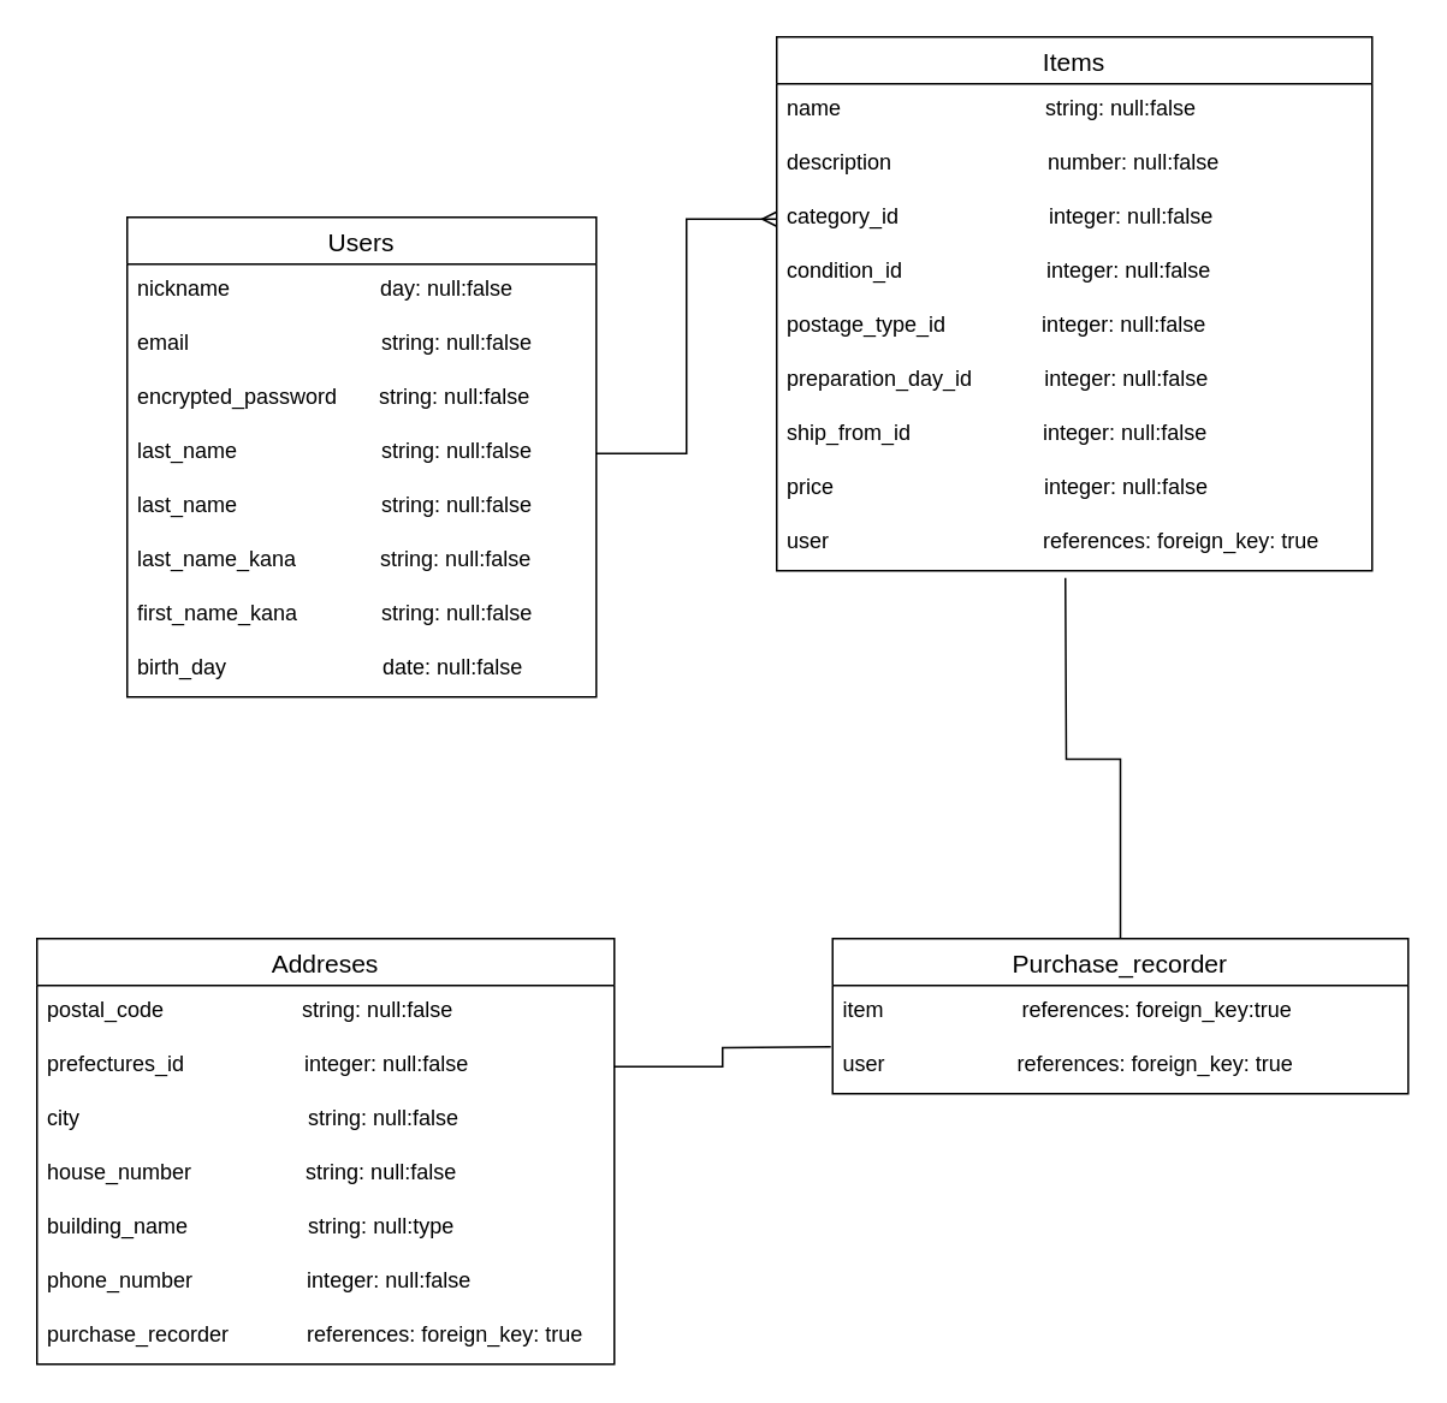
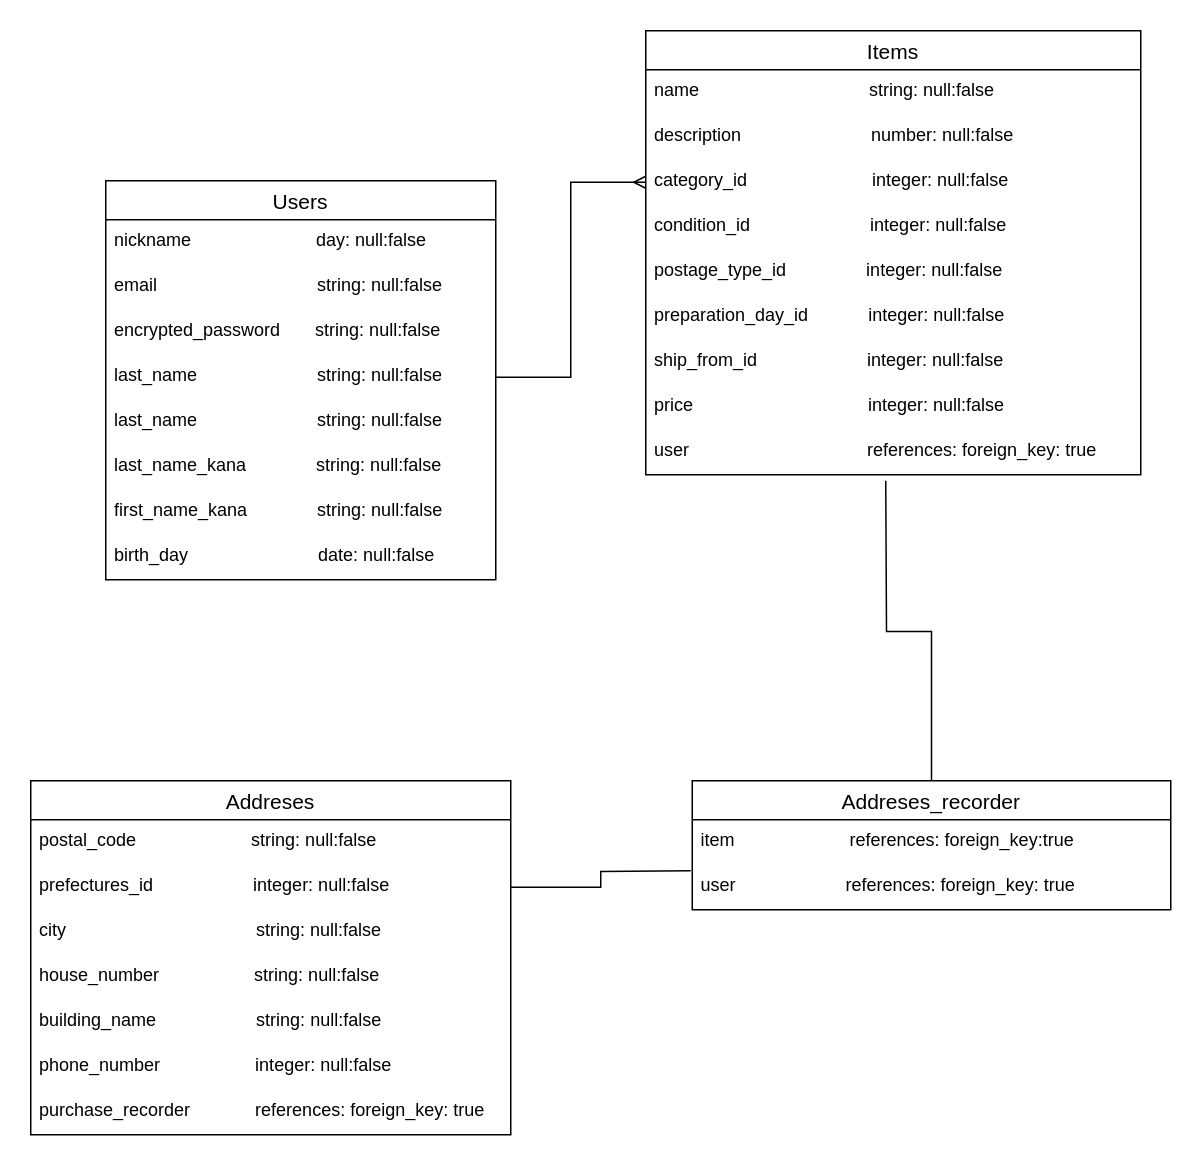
- <mxCell id="32" value="Purchase_recorder" style="swimlane;fontStyle=0;childLayout=stackLayout;horizontal=1;startSize=26;horizontalStack=0;resizeParent=1;resizeParentMax=0;resizeLast=0;collapsible=1;marginBottom=0;align=center;fontSize=14;" parent="1" vertex="1"><mxGeometry x="461" y="520" width="319" height="86" as="geometry" /></mxCell>
+ <mxCell id="32" value="Addreses_recorder" style="swimlane;fontStyle=0;childLayout=stackLayout;horizontal=1;startSize=26;horizontalStack=0;resizeParent=1;resizeParentMax=0;resizeLast=0;collapsible=1;marginBottom=0;align=center;fontSize=14;" parent="1" vertex="1"><mxGeometry x="461" y="520" width="319" height="86" as="geometry" /></mxCell>
- <mxCell id="28" value="building_name                    string: null:type" style="text;strokeColor=none;fillColor=none;spacingLeft=4;spacingRight=4;overflow=hidden;rotatable=0;points=[[0,0.5],[1,0.5]];portConstraint=eastwest;fontSize=12;" vertex="1" parent="23"><mxGeometry y="146" width="320" height="30" as="geometry" /></mxCell>
+ <mxCell id="28" value="building_name                    string: null:false" style="text;strokeColor=none;fillColor=none;spacingLeft=4;spacingRight=4;overflow=hidden;rotatable=0;points=[[0,0.5],[1,0.5]];portConstraint=eastwest;fontSize=12;" vertex="1" parent="23"><mxGeometry y="146" width="320" height="30" as="geometry" /></mxCell>
